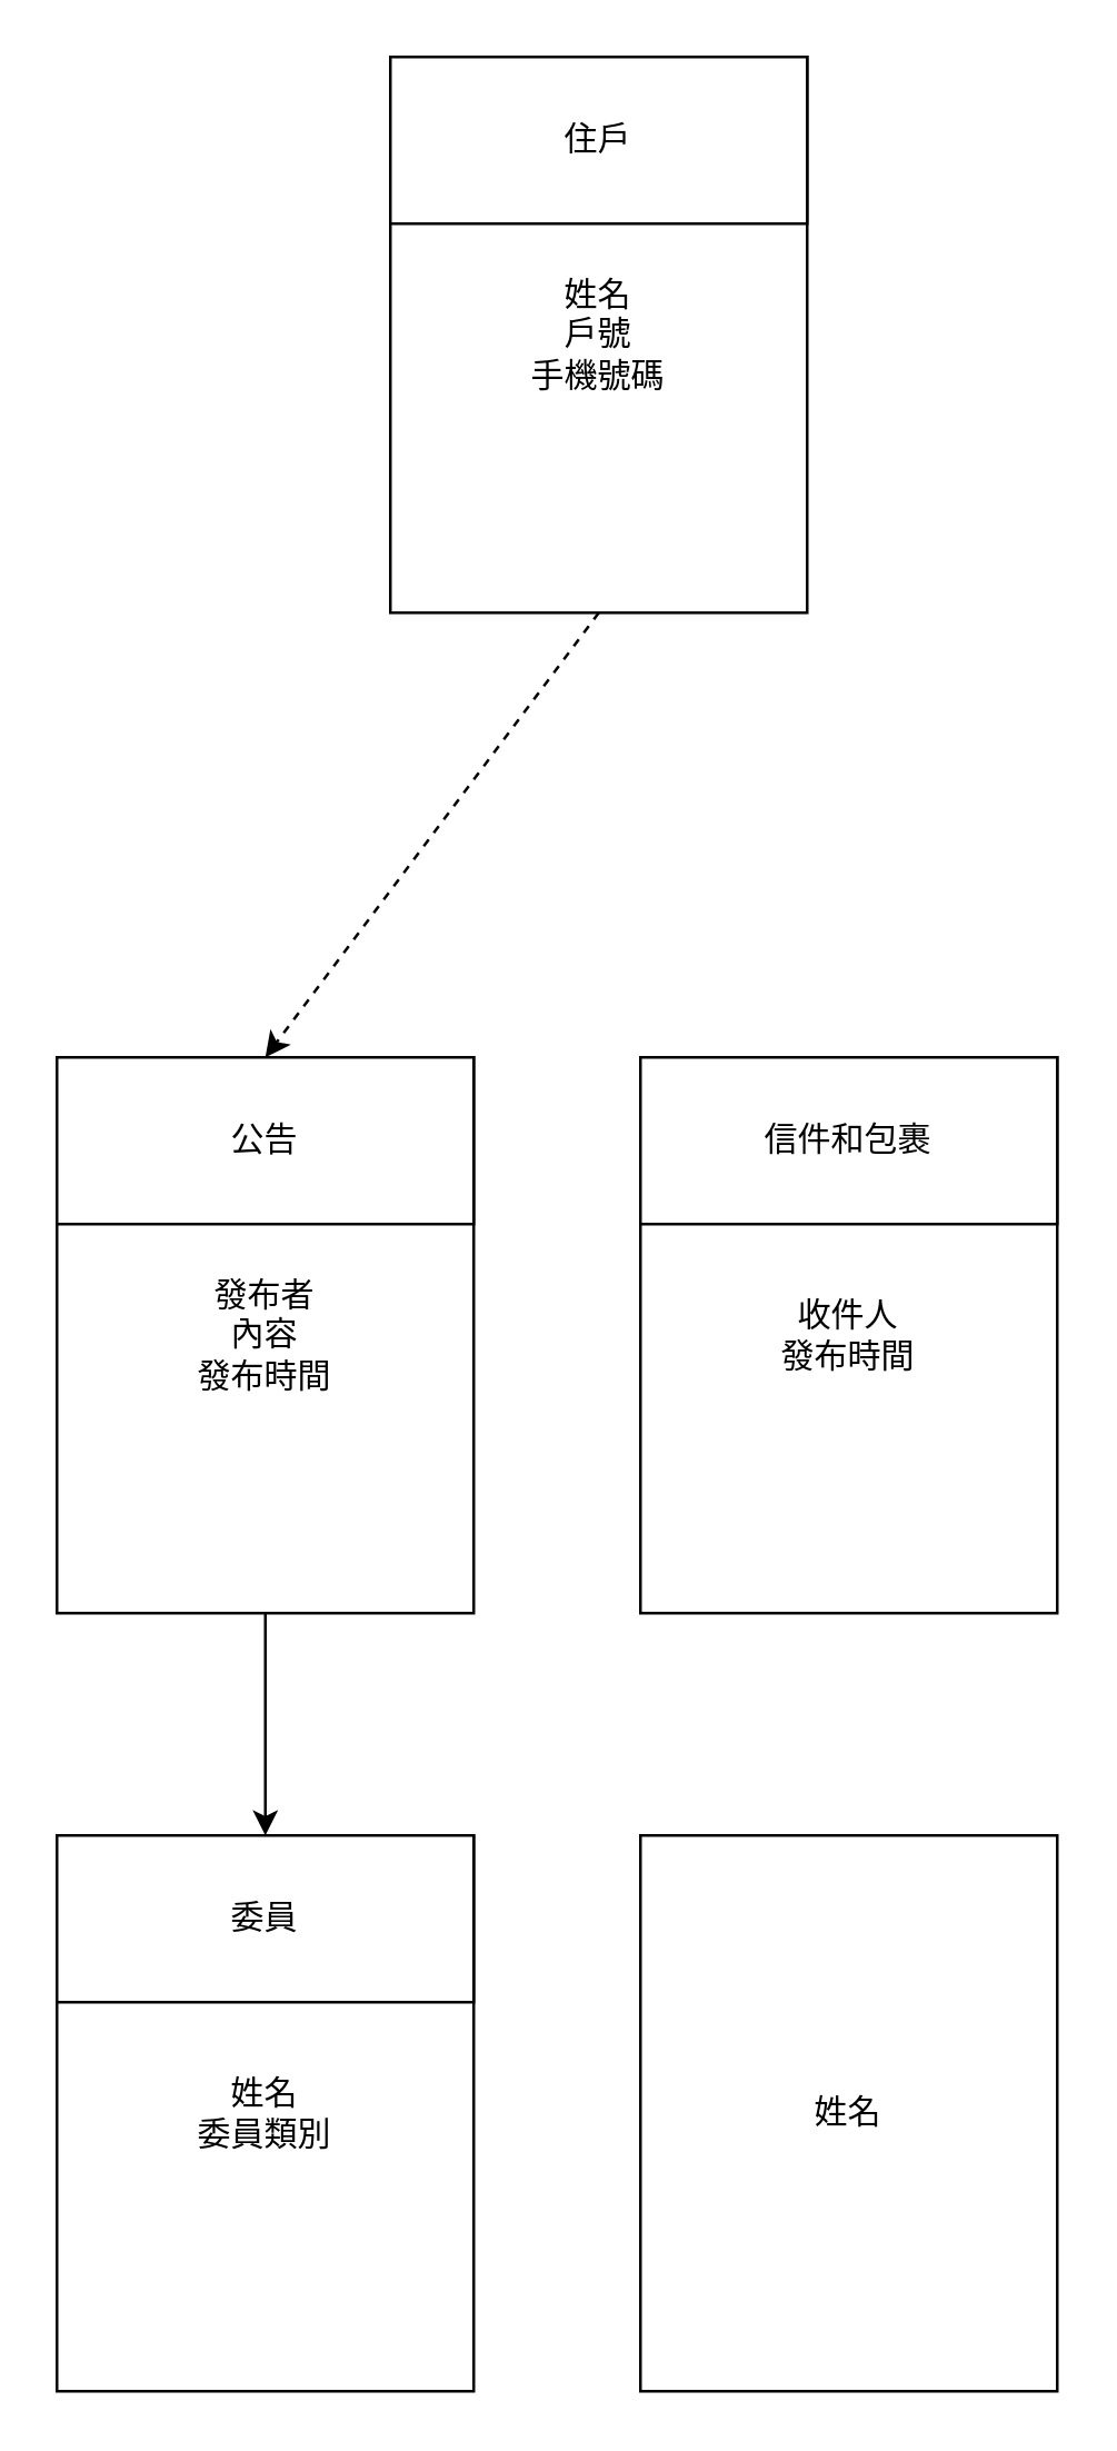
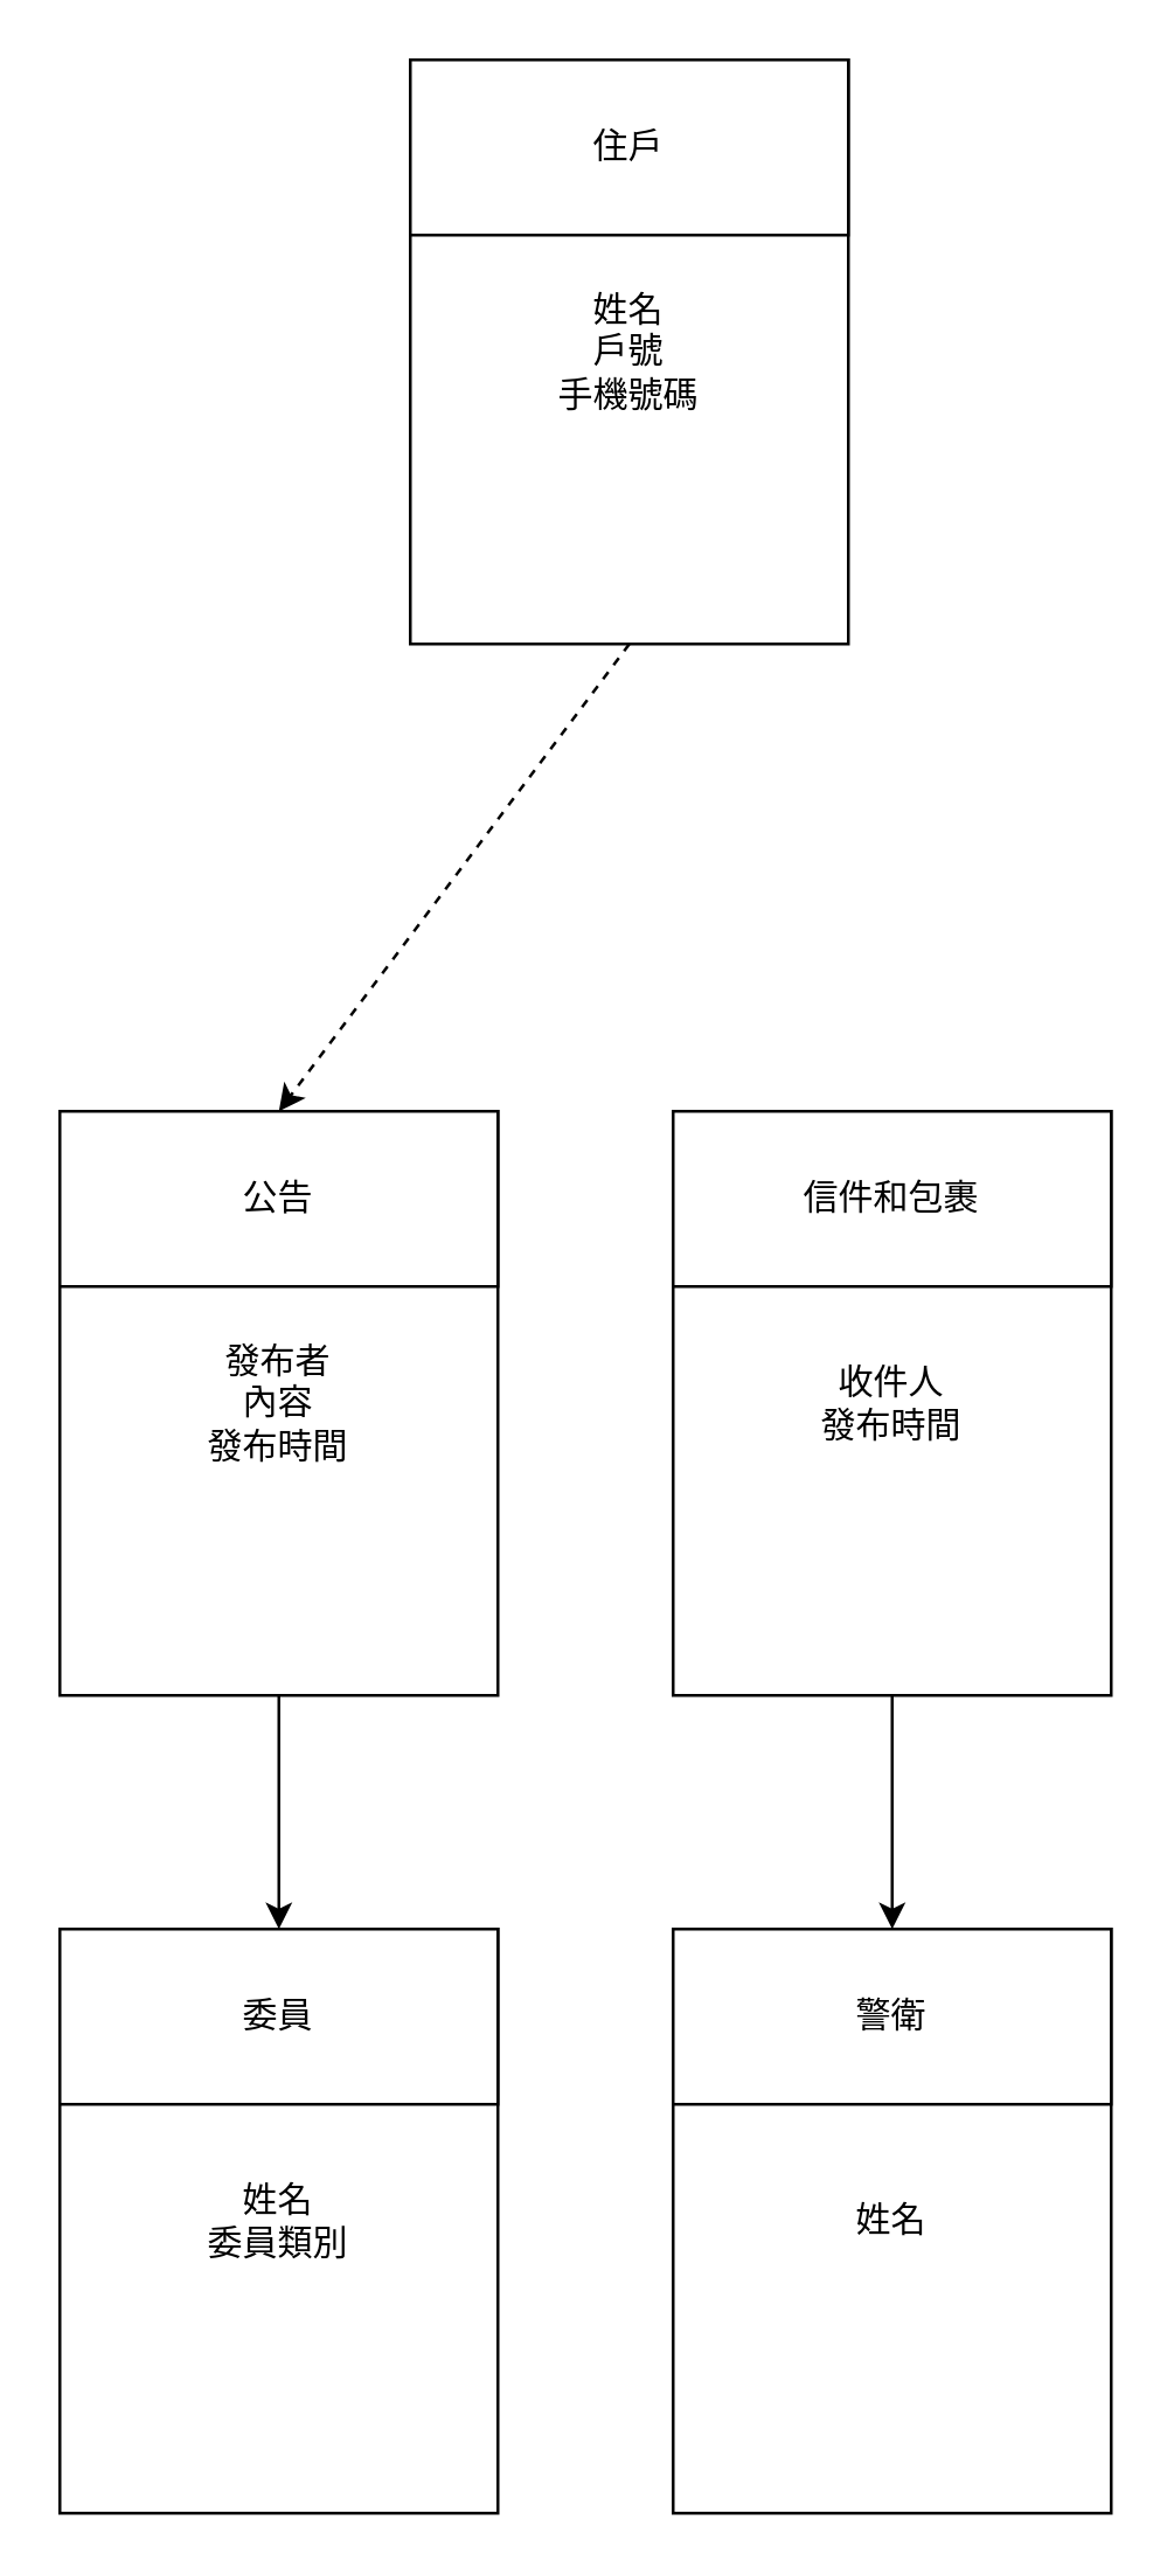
+ <mxCell id="5" style="edgeStyle=none;html=1;exitX=0.5;exitY=1;exitDx=0;exitDy=0;entryX=0.5;entryY=0;entryDx=0;entryDy=0;" edge="1" parent="1" source="6" target="12"><mxGeometry relative="1" as="geometry" /></mxCell>
+ <mxCell id="12" value="警衛" style="rounded=0;whiteSpace=wrap;html=1;" vertex="1" parent="1"><mxGeometry x="230" y="660" width="150" height="60" as="geometry" /></mxCell>
